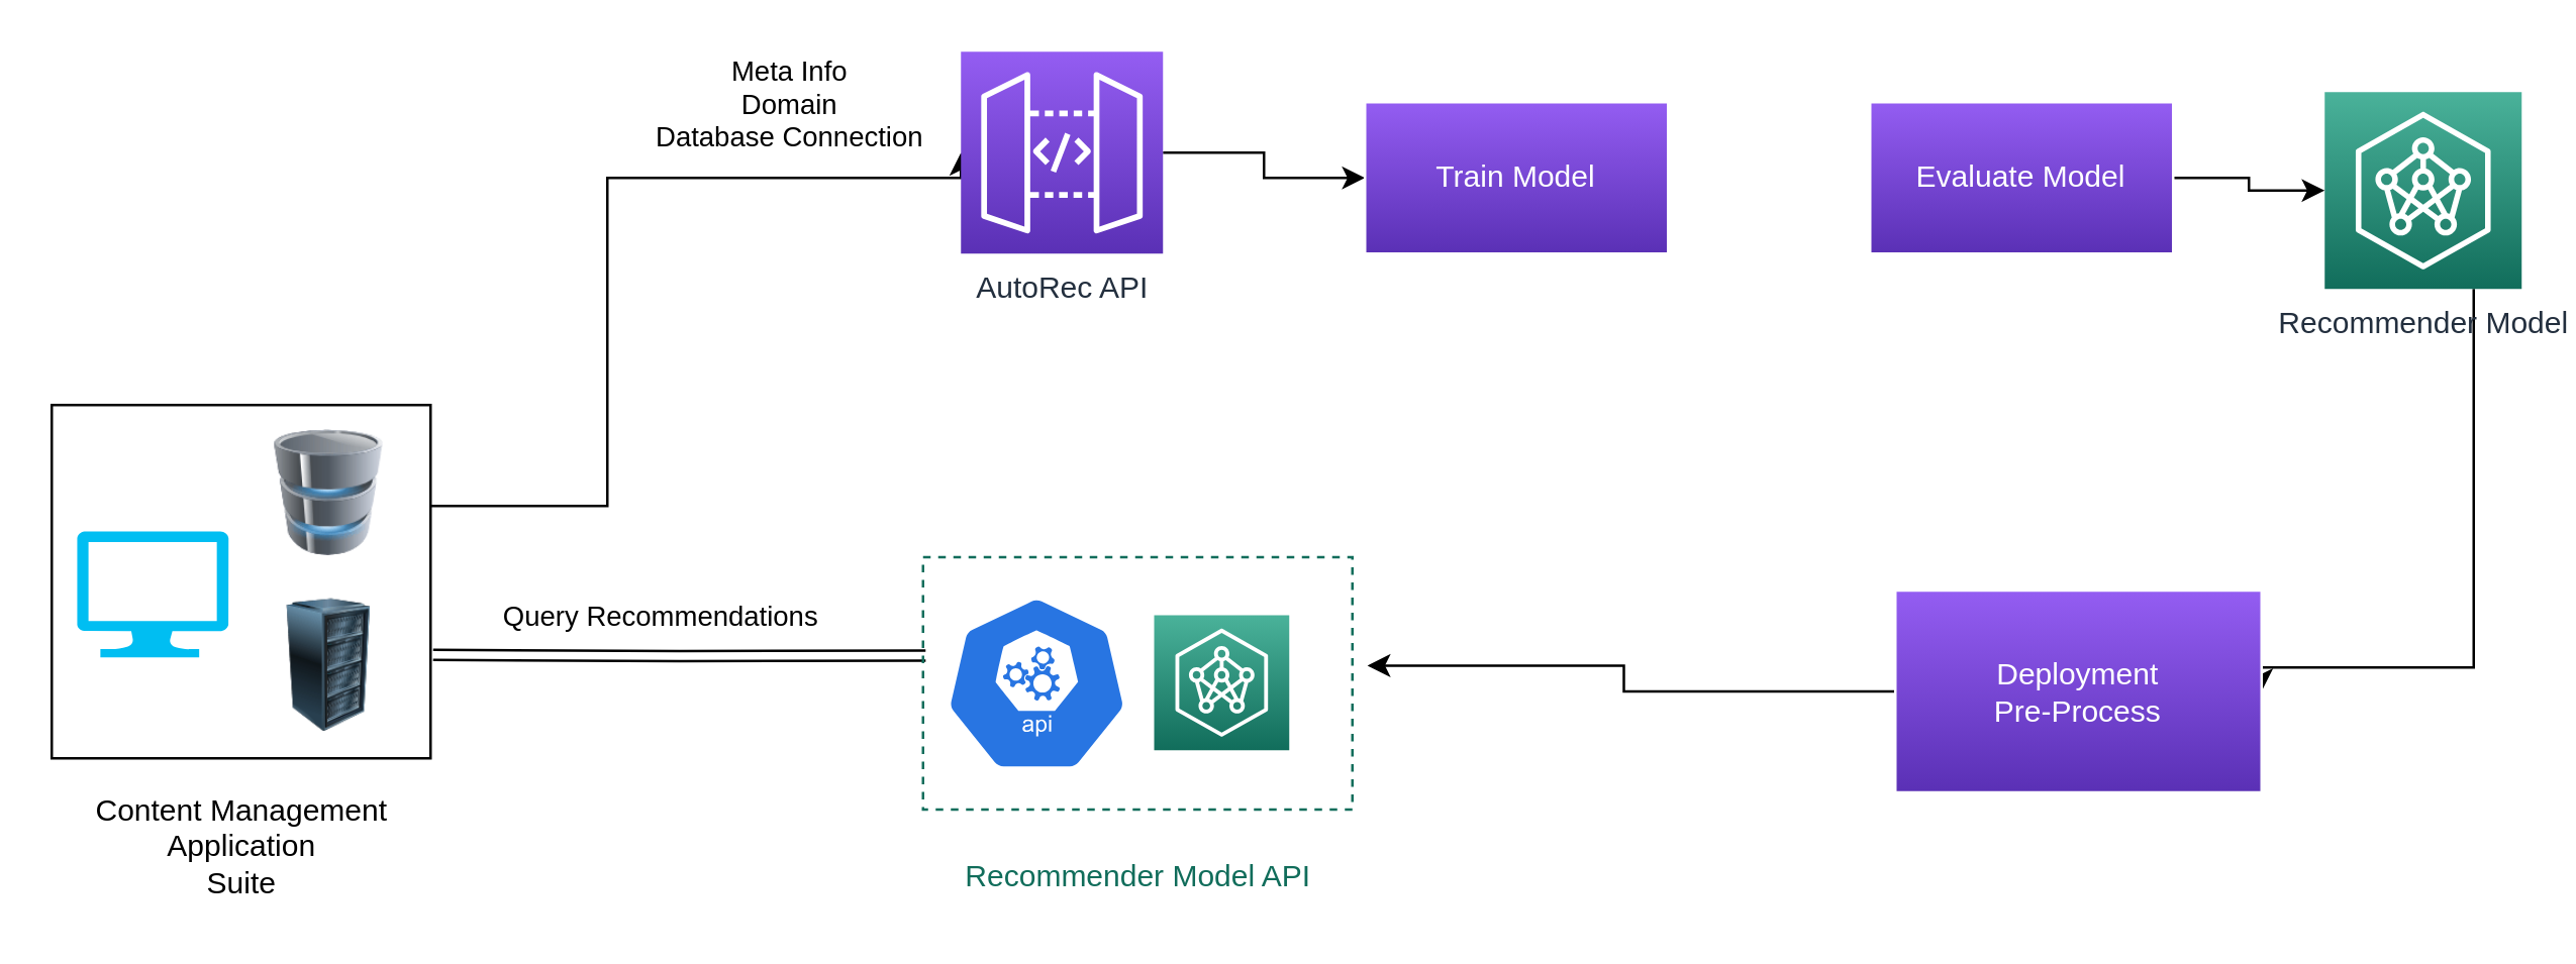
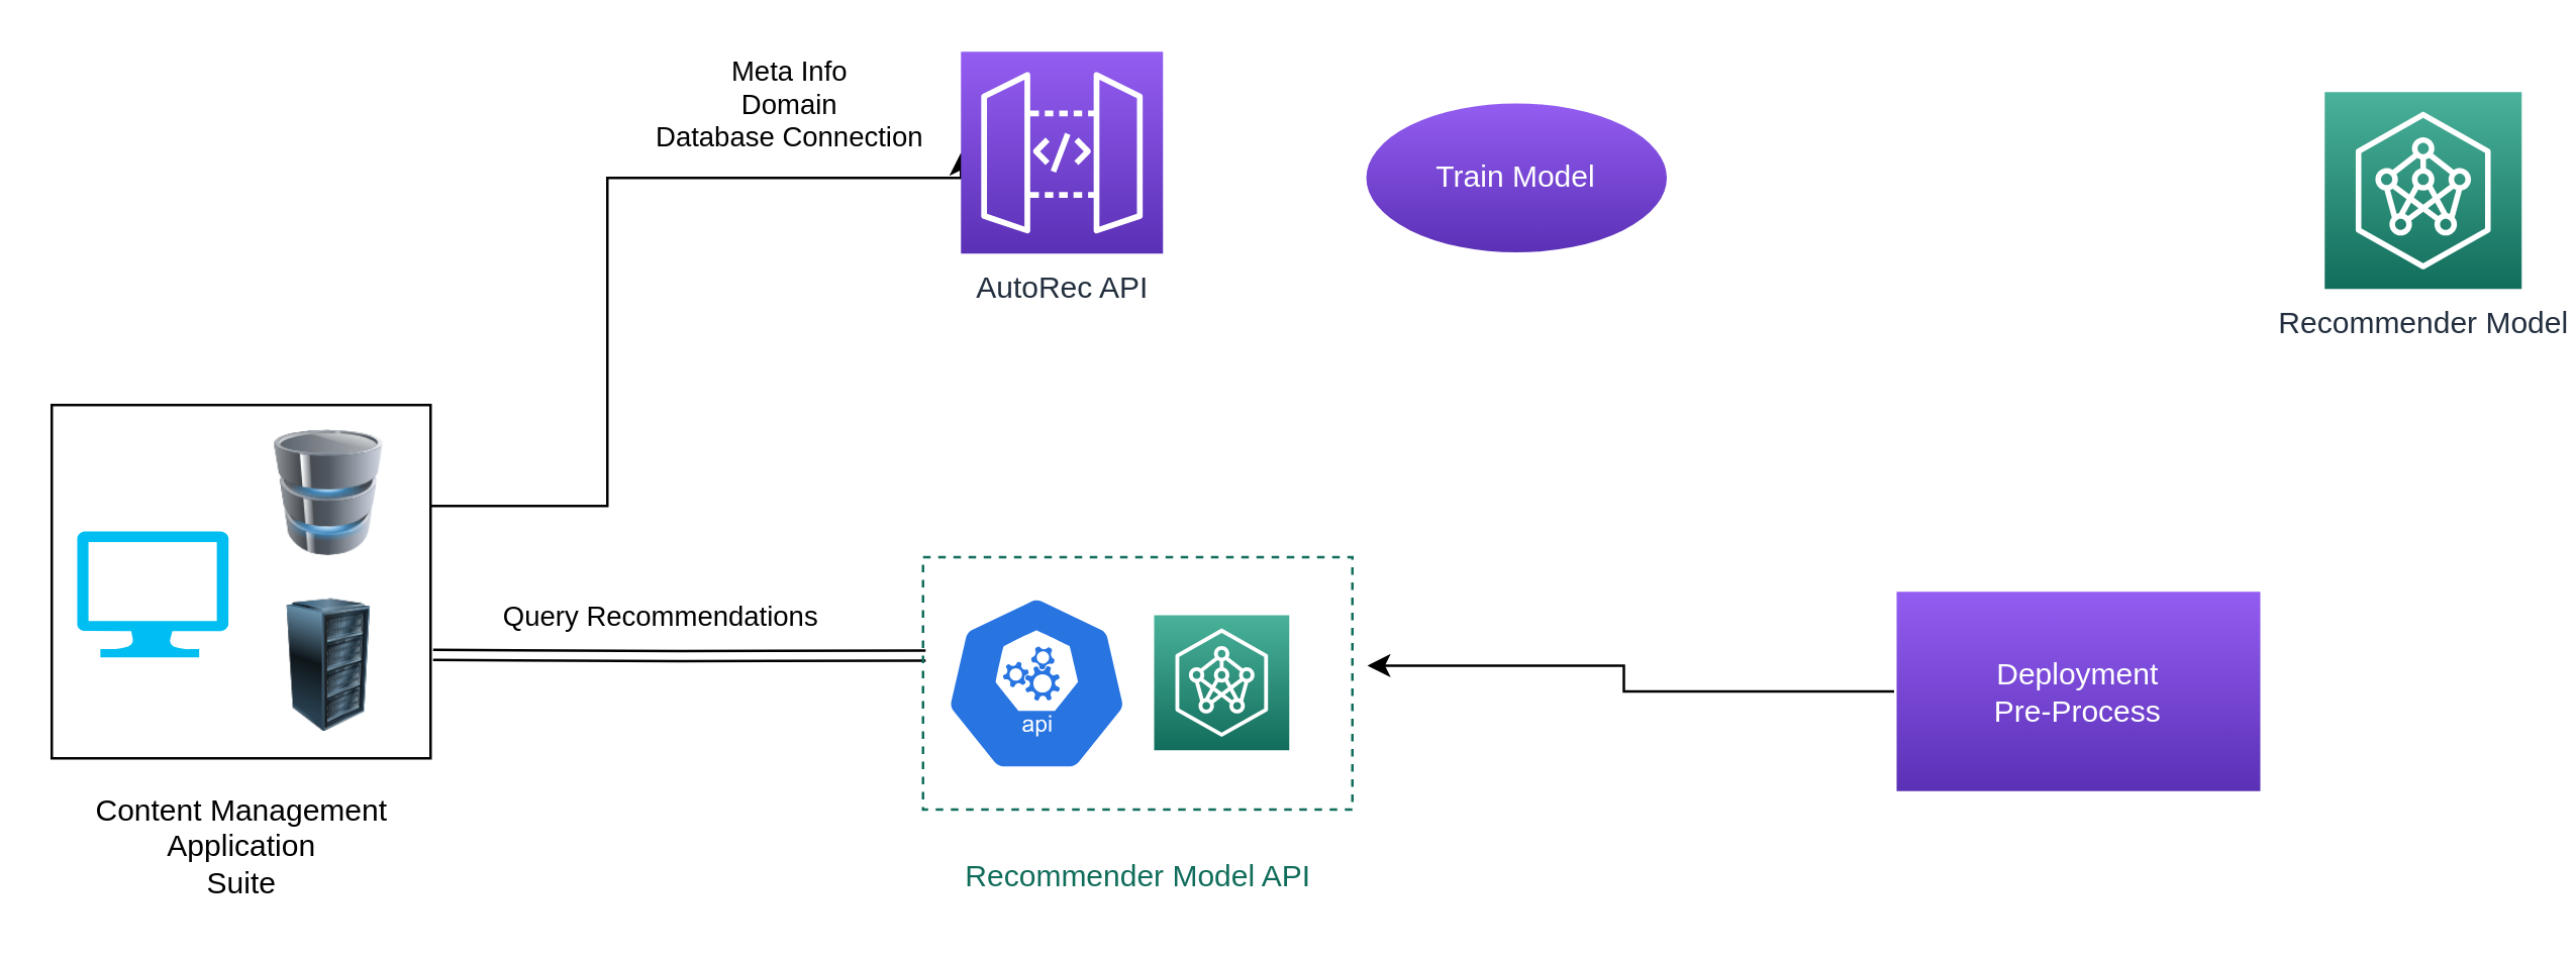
- <mxCell id="11" value="" style="edgeStyle=orthogonalEdgeStyle;rounded=0;orthogonalLoop=1;jettySize=auto;html=1;" edge="1" parent="1" source="12" target="13"><mxGeometry relative="1" as="geometry" /></mxCell>
- <mxCell id="13" value="Train Model" style="whiteSpace=wrap;html=1;dashed=0;fontStyle=0;verticalAlign=middle;fillColor=#5A30B5;gradientColor=#945DF2;gradientDirection=north;align=center;strokeColor=#FFFFFF;fontColor=#FFFFFF;" vertex="1" parent="1"><mxGeometry x="540" y="40" width="120" height="60" as="geometry" /></mxCell>
+ <mxCell id="13" value="Train Model" style="ellipse;whiteSpace=wrap;html=1;dashed=0;fontStyle=0;verticalAlign=middle;fillColor=#5A30B5;gradientColor=#945DF2;gradientDirection=north;align=center;strokeColor=#FFFFFF;fontColor=#FFFFFF;" vertex="1" parent="1"><mxGeometry x="540" y="40" width="120" height="60" as="geometry" /></mxCell>
- <mxCell id="15" value="Evaluate Model" style="whiteSpace=wrap;html=1;dashed=0;fontStyle=0;verticalAlign=middle;fillColor=#5A30B5;gradientColor=#945DF2;gradientDirection=north;align=center;strokeColor=#FFFFFF;fontColor=#FFFFFF;" vertex="1" parent="1"><mxGeometry x="740" y="40" width="120" height="60" as="geometry" /></mxCell>
- <mxCell id="14" style="edgeStyle=orthogonalEdgeStyle;rounded=0;orthogonalLoop=1;jettySize=auto;html=1;fontColor=#FFFFFF;" edge="1" parent="1" source="15" target="17"><mxGeometry relative="1" as="geometry" /></mxCell>
- <mxCell id="16" style="edgeStyle=orthogonalEdgeStyle;rounded=0;orthogonalLoop=1;jettySize=auto;html=1;entryX=1;entryY=0.5;entryDx=0;entryDy=0;fontColor=#FFFFFF;" edge="1" parent="1" source="17" target="19"><mxGeometry relative="1" as="geometry"><Array as="points"><mxPoint x="979" y="264" /></Array></mxGeometry></mxCell>
